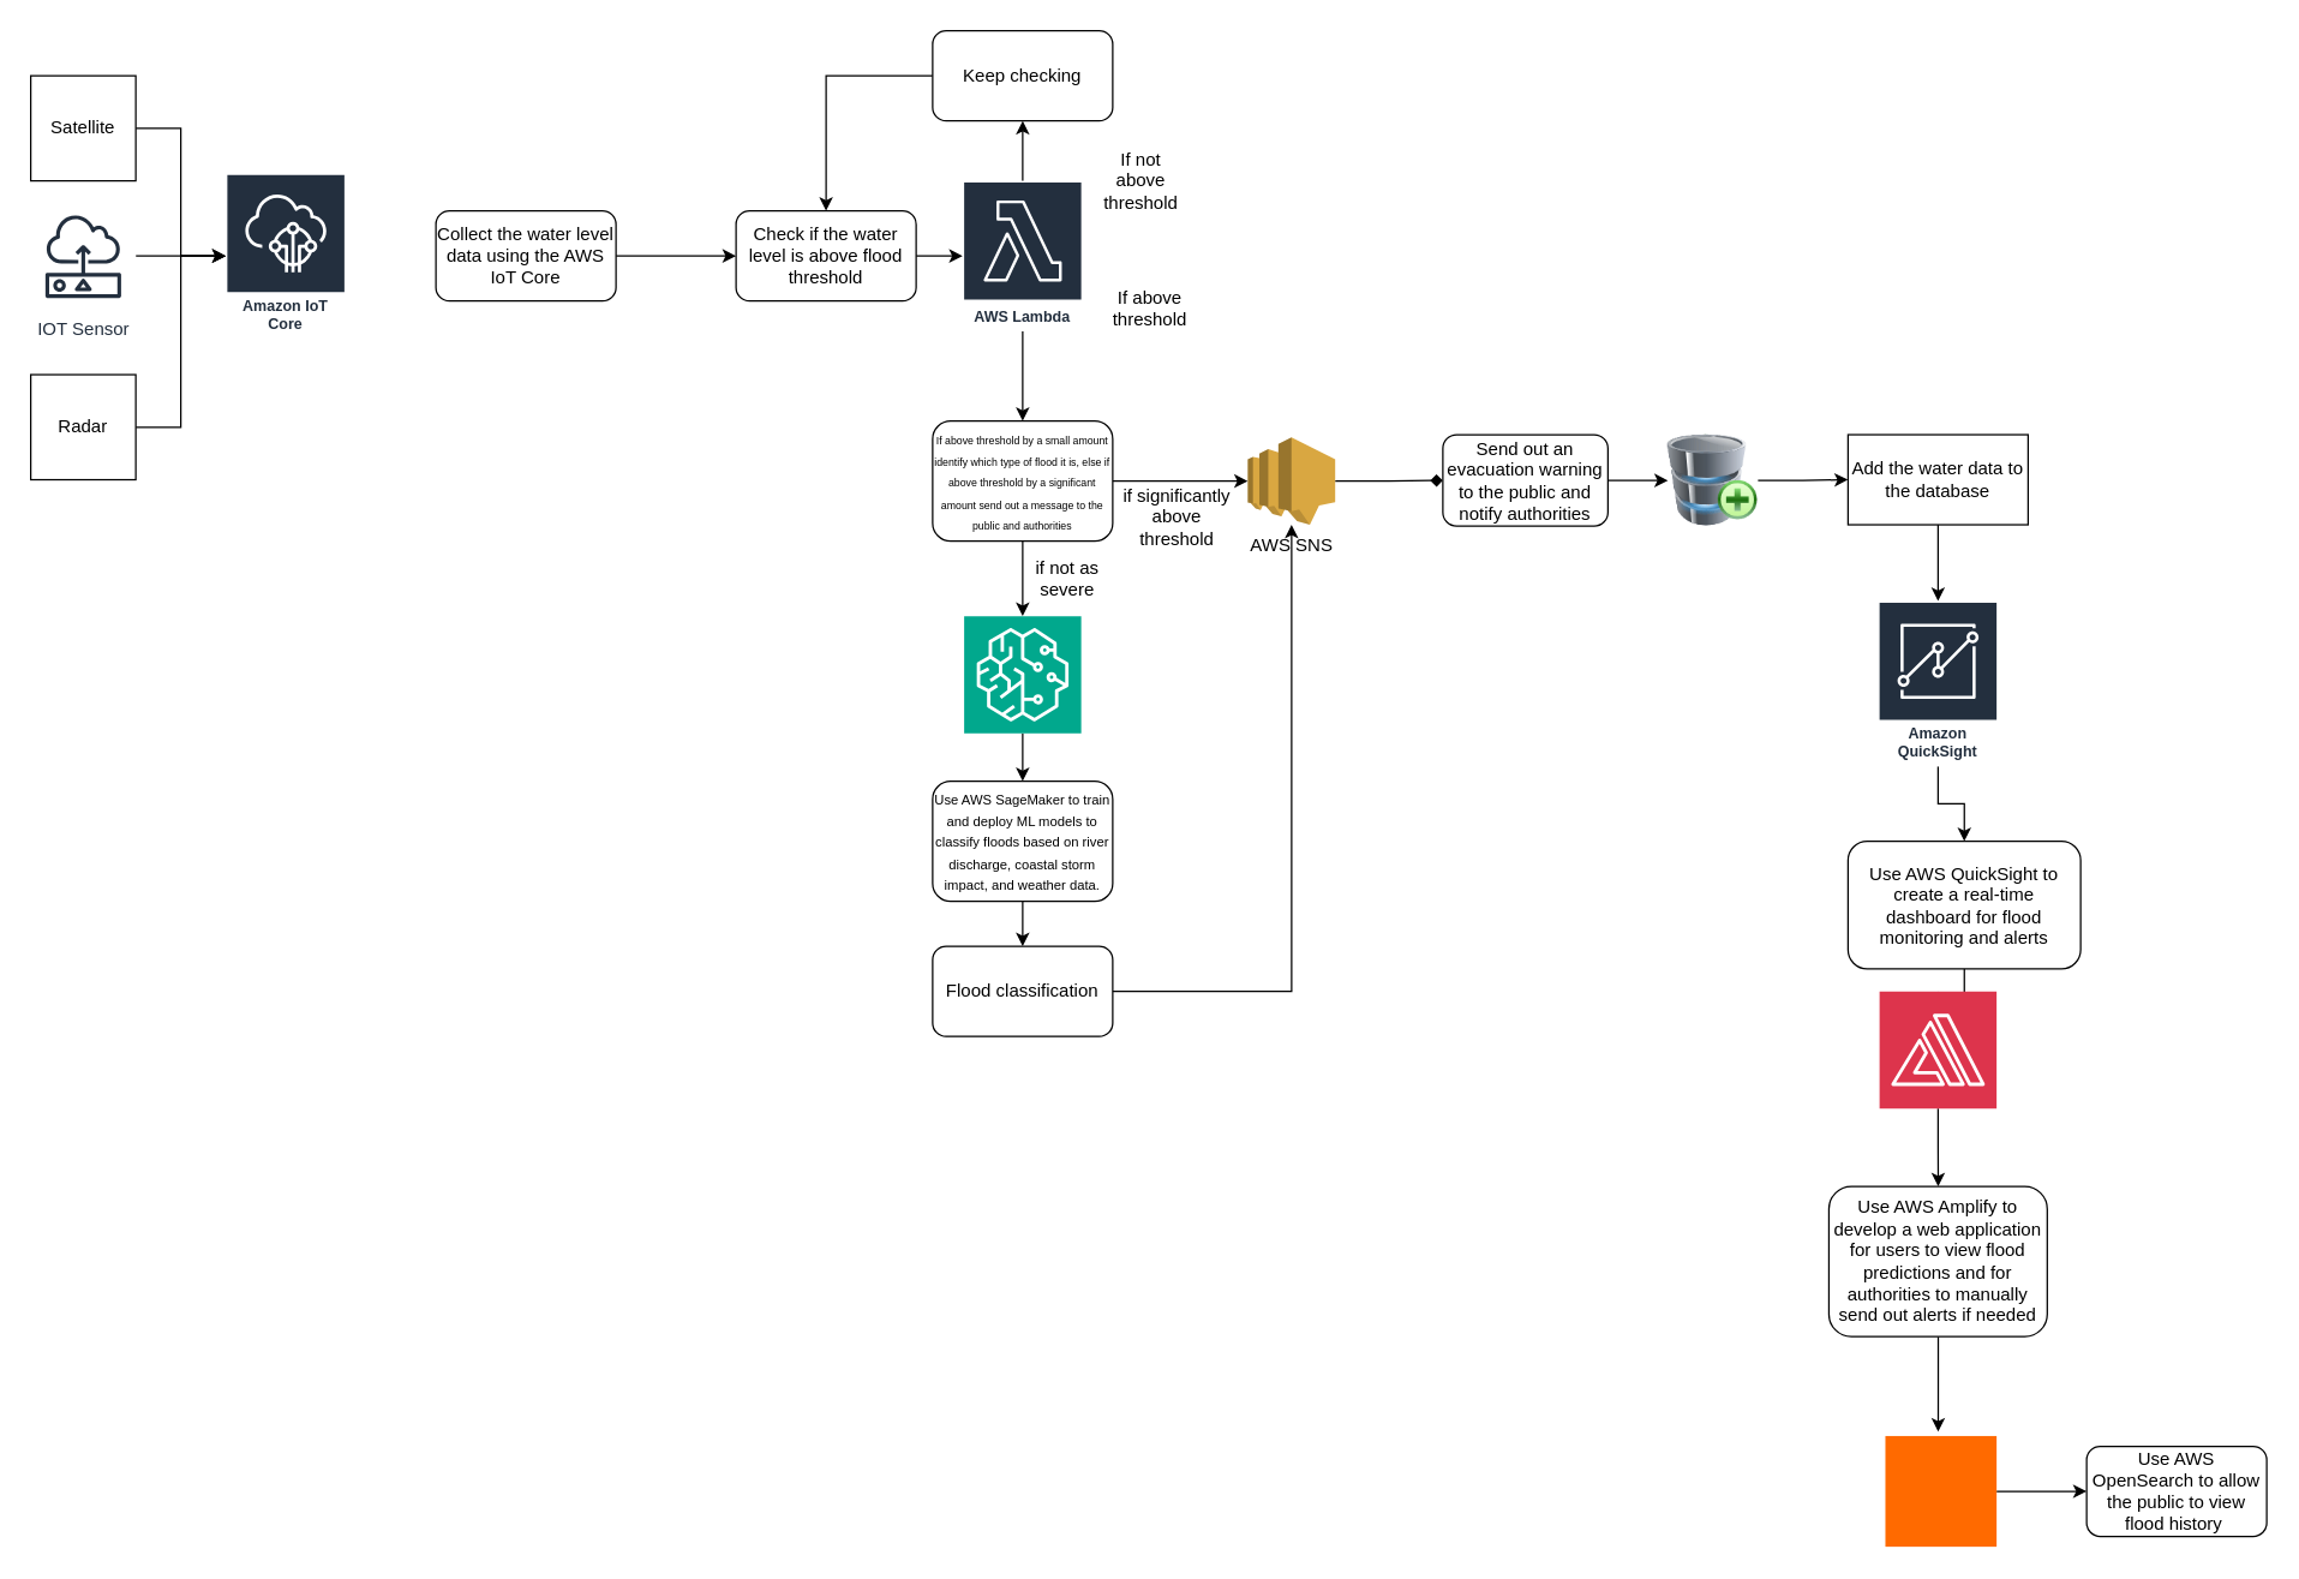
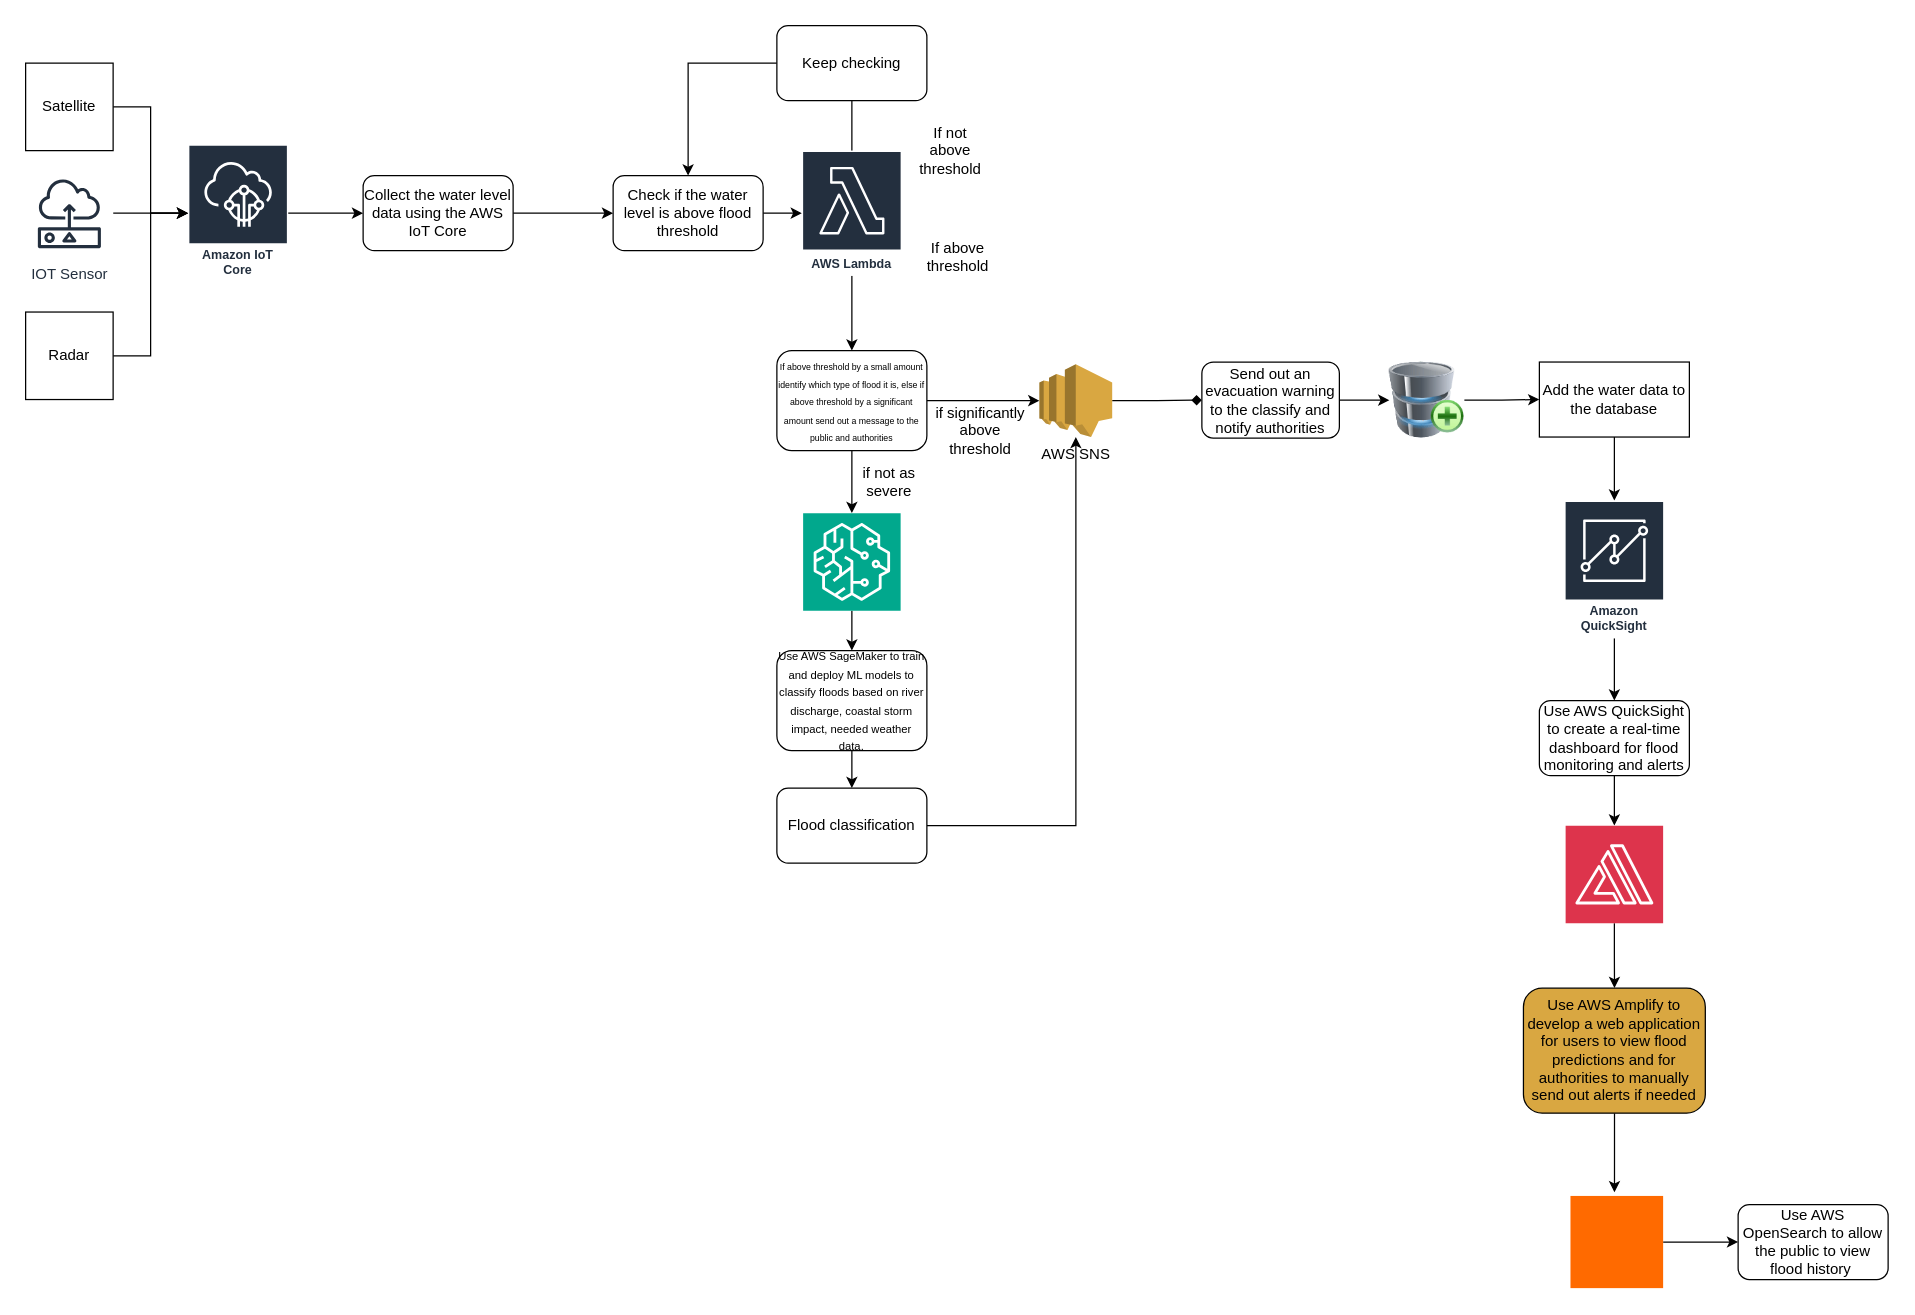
- <mxCell id="36" style="edgeStyle=orthogonalEdgeStyle;rounded=0;orthogonalLoop=1;jettySize=auto;html=1;entryX=0.5;entryY=1;entryDx=0;entryDy=0;" parent="1" source="38" target="11" edge="1"><mxGeometry relative="1" as="geometry" /></mxCell>
+ <mxCell id="36" style="edgeStyle=orthogonalEdgeStyle;rounded=0;orthogonalLoop=1;jettySize=auto;html=1;entryX=0.5;entryY=1;entryDx=0;entryDy=0;endArrow=none;" parent="1" source="38" target="11" edge="1"><mxGeometry relative="1" as="geometry" /></mxCell>
+ <mxCell id="24" style="edgeStyle=orthogonalEdgeStyle;rounded=0;orthogonalLoop=1;jettySize=auto;html=1;" parent="1" source="25" target="27" edge="1"><mxGeometry relative="1" as="geometry"><mxPoint x="260" y="170" as="targetPoint" /></mxGeometry></mxCell>
- <mxCell id="18" value="Send out an evacuation warning to the public and notify authorities" style="rounded=1;whiteSpace=wrap;html=1;" parent="1" vertex="1"><mxGeometry x="961" y="289.13" width="110" height="60.87" as="geometry" /></mxCell>
+ <mxCell id="18" value="Send out an evacuation warning to the classify and notify authorities" style="rounded=1;whiteSpace=wrap;html=1;" parent="1" vertex="1"><mxGeometry x="961" y="289.13" width="110" height="60.87" as="geometry" /></mxCell>
- <mxCell id="35" value="&lt;font style=&quot;font-size: 9px;&quot;&gt;Use AWS SageMaker to train and deploy ML models to classify floods based on river discharge, coastal storm impact, and weather data.&lt;/font&gt;" style="rounded=1;whiteSpace=wrap;html=1;" parent="1" vertex="1"><mxGeometry x="621" y="520" width="120" height="80" as="geometry" /></mxCell>
+ <mxCell id="35" value="&lt;font style=&quot;font-size: 9px;&quot;&gt;Use AWS SageMaker to train and deploy ML models to classify floods based on river discharge, coastal storm impact, needed weather data.&lt;/font&gt;" style="rounded=1;whiteSpace=wrap;html=1;" parent="1" vertex="1"><mxGeometry x="621" y="520" width="120" height="80" as="geometry" /></mxCell>
- <mxCell id="43" value="Use AWS QuickSight to create a real-time dashboard for flood monitoring and alerts" style="rounded=1;whiteSpace=wrap;html=1;" parent="1" vertex="1"><mxGeometry x="1231" y="560" width="155" height="85" as="geometry" /></mxCell>
+ <mxCell id="43" value="Use AWS QuickSight to create a real-time dashboard for flood monitoring and alerts" style="rounded=1;whiteSpace=wrap;html=1;" parent="1" vertex="1"><mxGeometry x="1231" y="560" width="120" height="60" as="geometry" /></mxCell>
- <mxCell id="47" value="Use AWS Amplify to develop a web application for users to view flood predictions and for authorities to manually send out alerts if needed" style="rounded=1;whiteSpace=wrap;html=1;" parent="1" vertex="1"><mxGeometry x="1218.25" y="790" width="145.5" height="100" as="geometry" /></mxCell>
+ <mxCell id="47" value="Use AWS Amplify to develop a web application for users to view flood predictions and for authorities to manually send out alerts if needed" style="rounded=1;whiteSpace=wrap;html=1;fillColor=#d9a741;" parent="1" vertex="1"><mxGeometry x="1218.25" y="790" width="145.5" height="100" as="geometry" /></mxCell>
